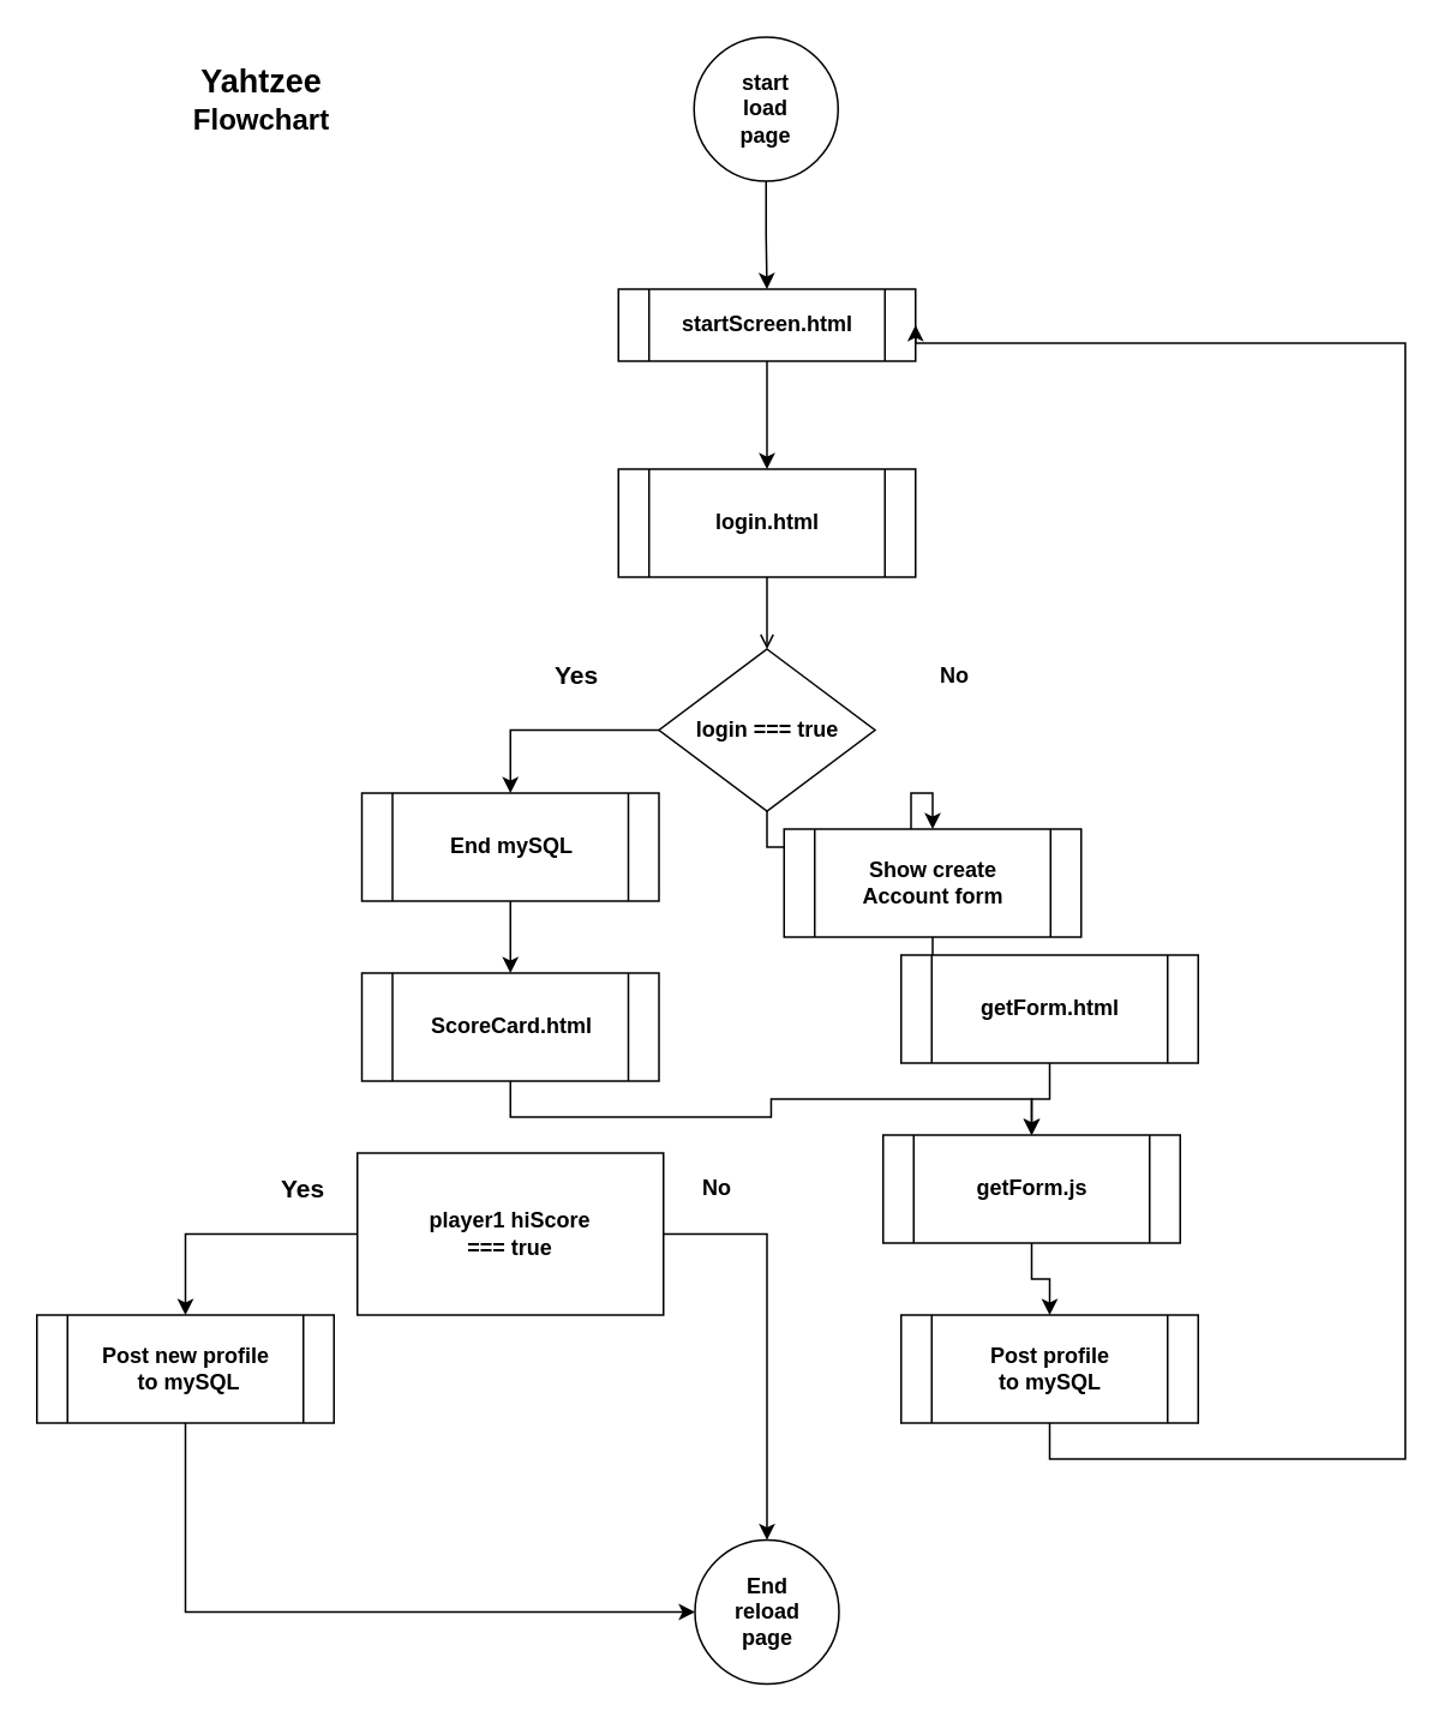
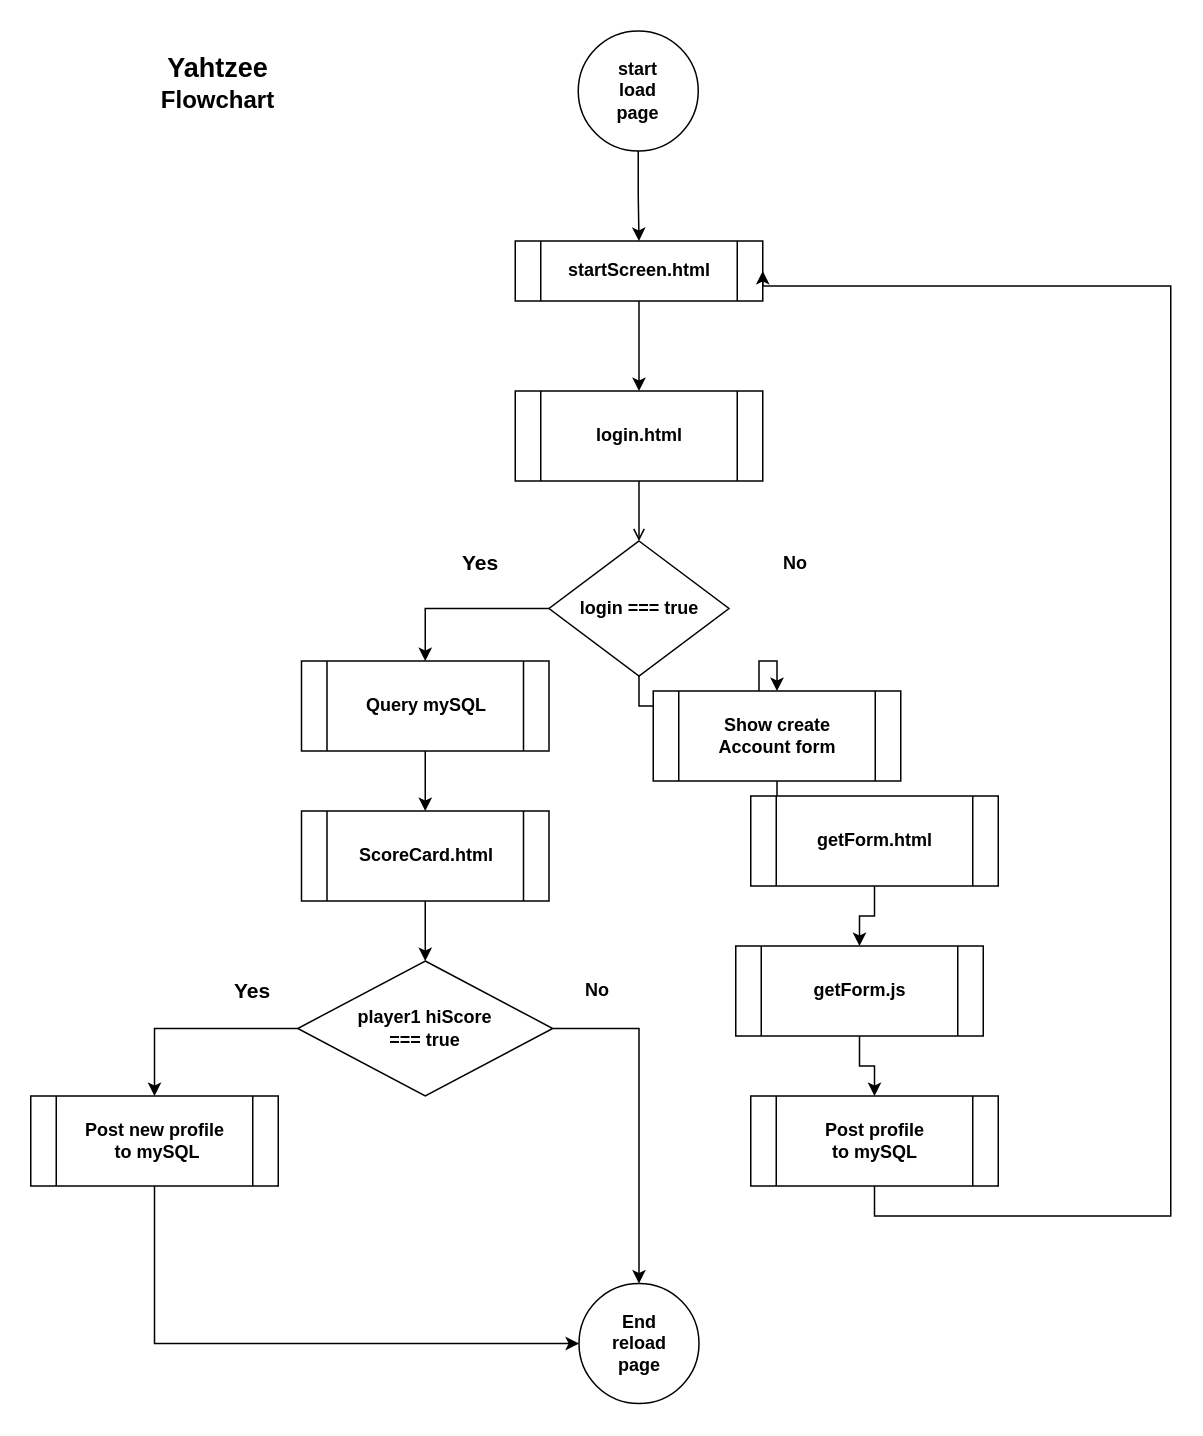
- <mxCell id="10" value="&lt;b&gt;End mySQL&lt;br&gt;&lt;/b&gt;" style="shape=process;whiteSpace=wrap;html=1;backgroundOutline=1;" parent="1" vertex="1"><mxGeometry x="200.5" y="440" width="165" height="60" as="geometry" /></mxCell>
+ <mxCell id="10" value="&lt;b&gt;Query mySQL&lt;br&gt;&lt;/b&gt;" style="shape=process;whiteSpace=wrap;html=1;backgroundOutline=1;" parent="1" vertex="1"><mxGeometry x="200.5" y="440" width="165" height="60" as="geometry" /></mxCell>
- <mxCell id="19" style="edgeStyle=orthogonalEdgeStyle;rounded=0;orthogonalLoop=1;jettySize=auto;html=1;exitX=0.5;exitY=1;exitDx=0;exitDy=0;" parent="1" source="20" target="16" edge="1"><mxGeometry relative="1" as="geometry" /></mxCell>
+ <mxCell id="19" style="edgeStyle=orthogonalEdgeStyle;rounded=0;orthogonalLoop=1;jettySize=auto;html=1;exitX=0.5;exitY=1;exitDx=0;exitDy=0;entryX=0.5;entryY=0;entryDx=0;entryDy=0;" parent="1" source="20" target="25" edge="1"><mxGeometry relative="1" as="geometry" /></mxCell>
- <mxCell id="25" value="&lt;div&gt;&lt;b&gt;player1 hiScore &lt;br&gt;&lt;/b&gt;&lt;/div&gt;&lt;div&gt;&lt;b&gt;=== true&lt;/b&gt;&lt;/div&gt;" style="whiteSpace=wrap;html=1;rounded=0;" parent="1" vertex="1"><mxGeometry x="198" y="640" width="170" height="90" as="geometry" /></mxCell>
+ <mxCell id="25" value="&lt;div&gt;&lt;b&gt;player1 hiScore &lt;br&gt;&lt;/b&gt;&lt;/div&gt;&lt;div&gt;&lt;b&gt;=== true&lt;/b&gt;&lt;/div&gt;" style="rhombus;whiteSpace=wrap;html=1;" parent="1" vertex="1"><mxGeometry x="198" y="640" width="170" height="90" as="geometry" /></mxCell>
